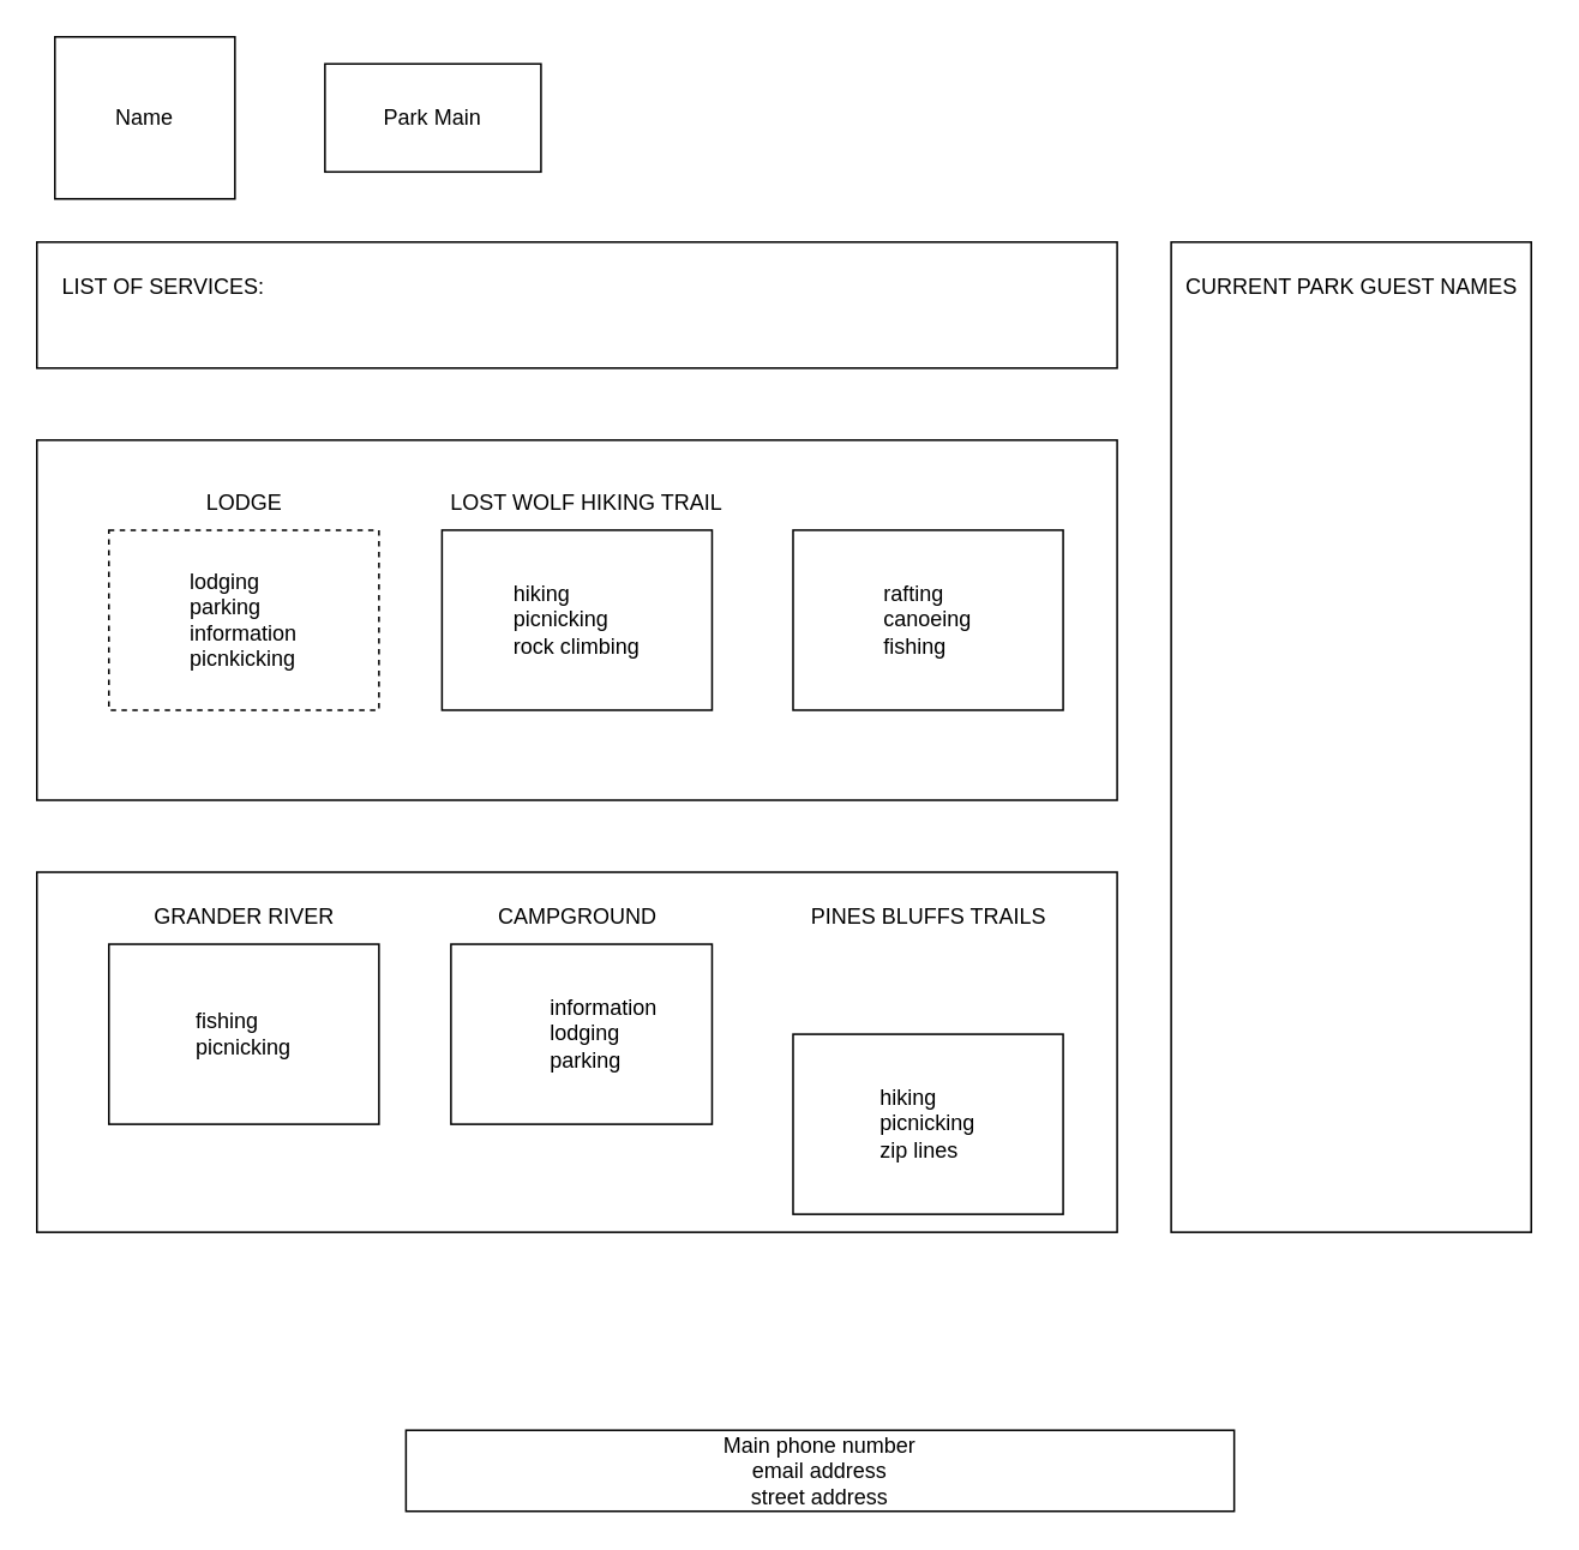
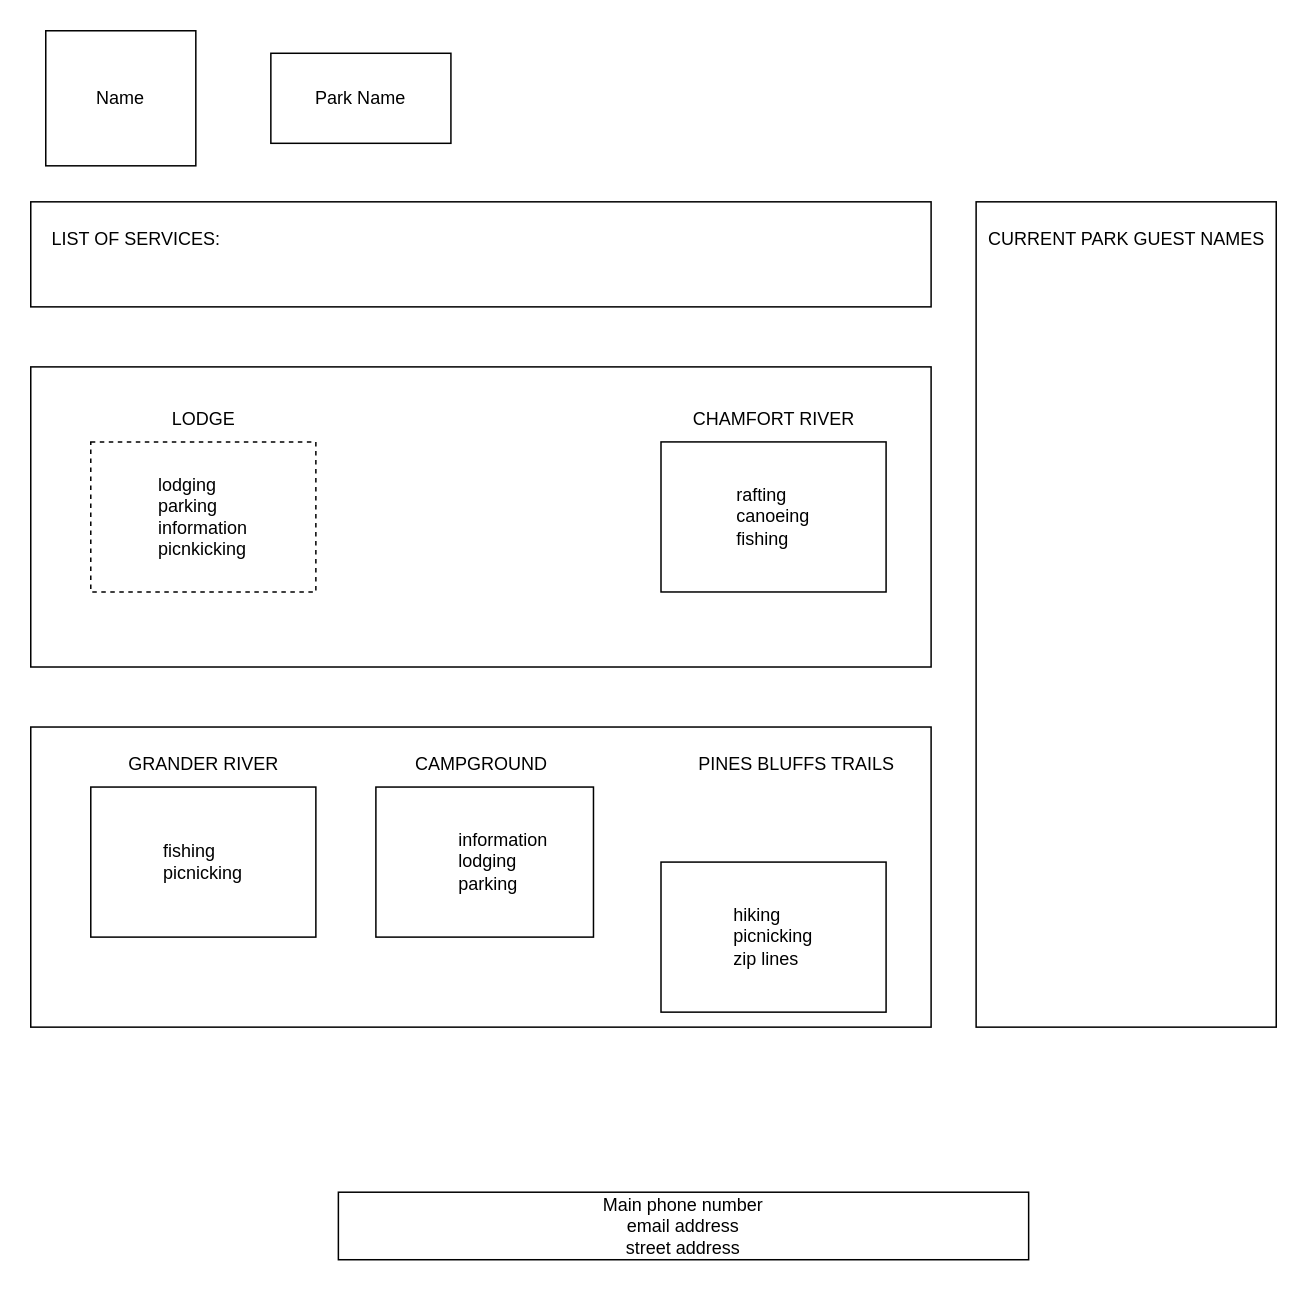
- <mxCell id="3" value="Park Main" style="whiteSpace=wrap;html=1;" parent="1" vertex="1"><mxGeometry x="180" y="35" width="120" height="60" as="geometry" /></mxCell>
+ <mxCell id="3" value="Park Name" style="whiteSpace=wrap;html=1;" parent="1" vertex="1"><mxGeometry x="180" y="35" width="120" height="60" as="geometry" /></mxCell>
- <mxCell id="9" value="LOST WOLF HIKING TRAIL" style="text;html=1;align=center;verticalAlign=middle;resizable=0;points=[];autosize=1;strokeColor=none;fillColor=none;" parent="1" vertex="1"><mxGeometry x="240" y="264" width="170" height="30" as="geometry" /></mxCell>
+ <mxCell id="13" value="CHAMFORT RIVER" style="text;html=1;align=center;verticalAlign=middle;resizable=0;points=[];autosize=1;strokeColor=none;fillColor=none;" parent="1" vertex="1"><mxGeometry x="450" y="264" width="130" height="30" as="geometry" /></mxCell>
- <mxCell id="14" value="&lt;div style=&quot;text-align: left;&quot;&gt;hiking&lt;/div&gt;&lt;div style=&quot;text-align: left;&quot;&gt;picnicking&lt;/div&gt;&lt;div style=&quot;text-align: left;&quot;&gt;rock climbing&lt;/div&gt;" style="whiteSpace=wrap;html=1;" parent="1" vertex="1"><mxGeometry x="245" y="294" width="150" height="100" as="geometry" /></mxCell>
- <mxCell id="11" value="PINES BLUFFS TRAILS" style="text;html=1;align=center;verticalAlign=middle;resizable=0;points=[];autosize=1;strokeColor=none;fillColor=none;" parent="1" vertex="1"><mxGeometry x="440" y="494" width="150" height="30" as="geometry" /></mxCell>
+ <mxCell id="11" value="PINES BLUFFS TRAILS" style="text;html=1;align=center;verticalAlign=middle;resizable=0;points=[];autosize=1;strokeColor=none;fillColor=none;" parent="1" vertex="1"><mxGeometry x="455" y="494" width="150" height="30" as="geometry" /></mxCell>
